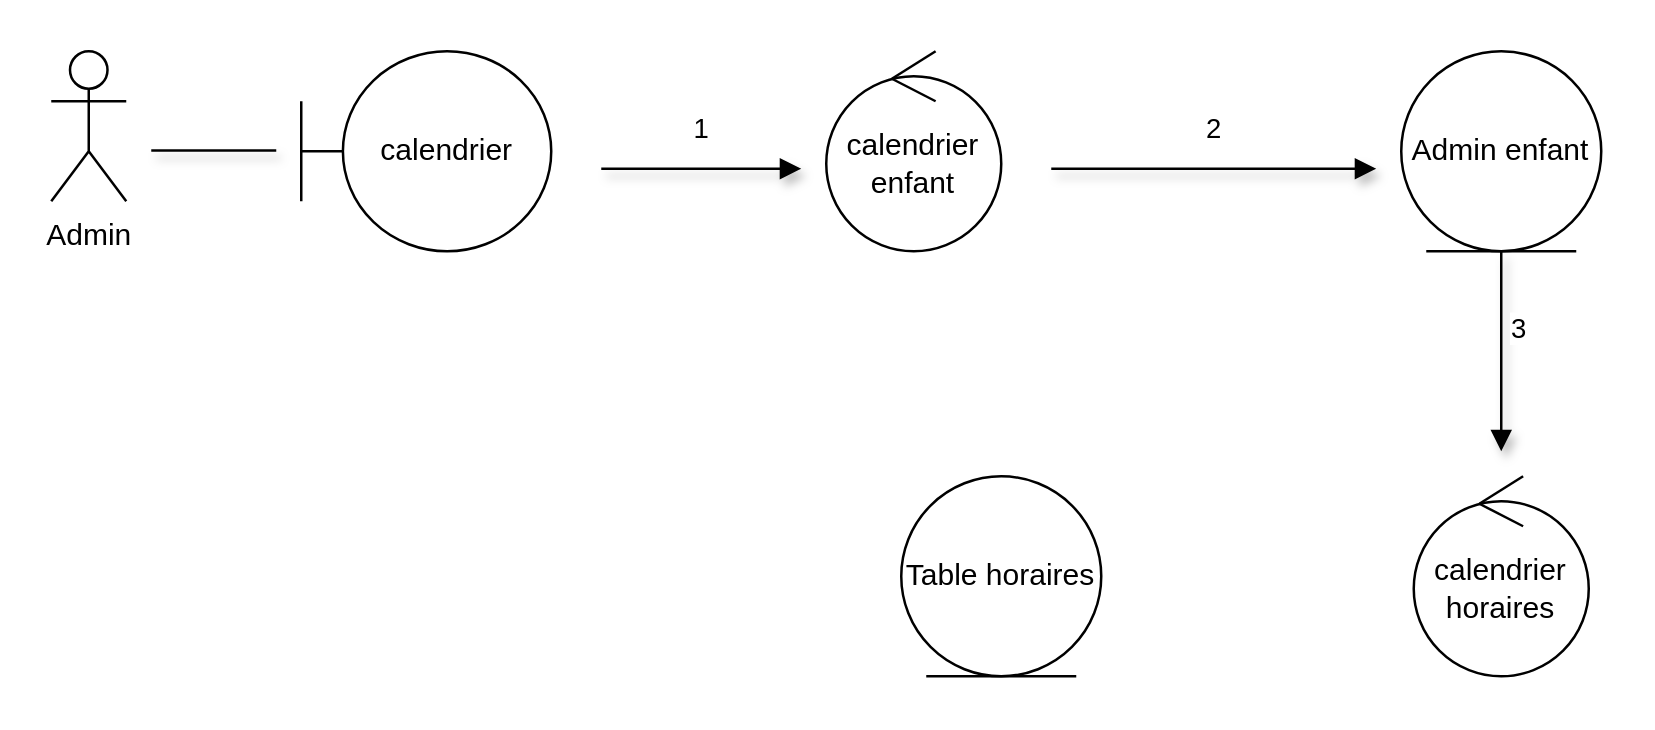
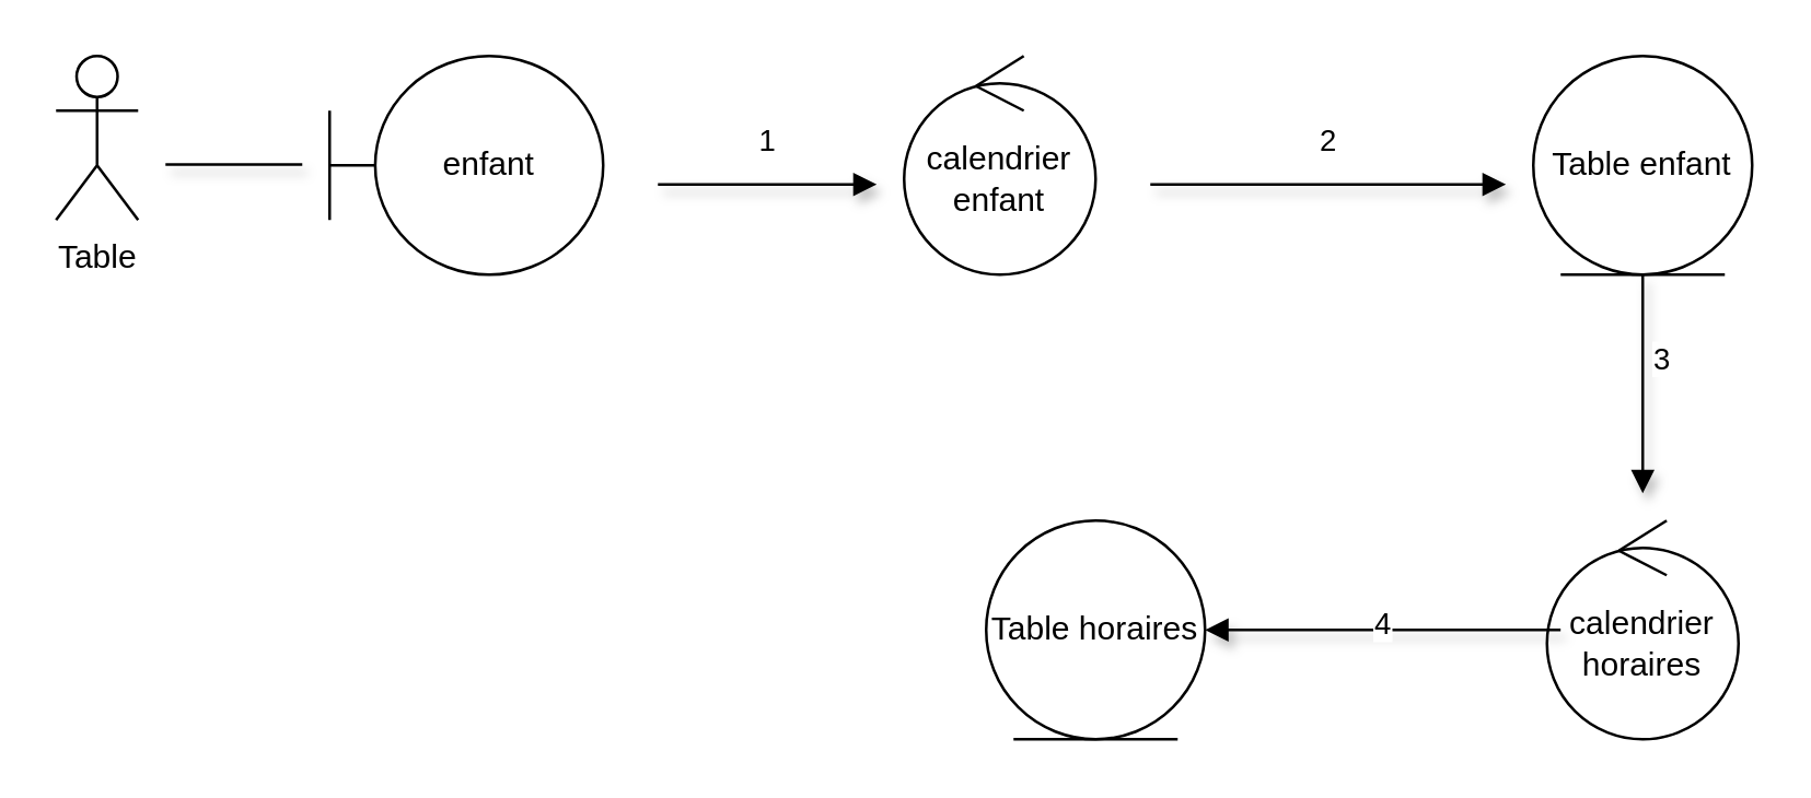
- <mxCell id="3" value="calendrier" style="shape=umlBoundary;whiteSpace=wrap;html=1;" parent="1" vertex="1"><mxGeometry x="120" y="20" width="100" height="80" as="geometry" /></mxCell>
+ <mxCell id="3" value="enfant" style="shape=umlBoundary;whiteSpace=wrap;html=1;" parent="1" vertex="1"><mxGeometry x="120" y="20" width="100" height="80" as="geometry" /></mxCell>
- <mxCell id="5" value="Admin enfant" style="ellipse;shape=umlEntity;whiteSpace=wrap;html=1;" parent="1" vertex="1"><mxGeometry x="560" y="20" width="80" height="80" as="geometry" /></mxCell>
+ <mxCell id="5" value="Table enfant" style="ellipse;shape=umlEntity;whiteSpace=wrap;html=1;" parent="1" vertex="1"><mxGeometry x="560" y="20" width="80" height="80" as="geometry" /></mxCell>
- <mxCell id="2" value="Admin" style="shape=umlActor;verticalLabelPosition=bottom;labelBackgroundColor=#ffffff;verticalAlign=top;html=1;" parent="1" vertex="1"><mxGeometry x="20" y="20" width="30" height="60" as="geometry" /></mxCell>
+ <mxCell id="2" value="Table" style="shape=umlActor;verticalLabelPosition=bottom;labelBackgroundColor=#ffffff;verticalAlign=top;html=1;" parent="1" vertex="1"><mxGeometry x="20" y="20" width="30" height="60" as="geometry" /></mxCell>
+ <mxCell id="13" value="4" style="html=1;verticalAlign=bottom;endArrow=block;shadow=1;exitX=0.071;exitY=0.5;exitDx=0;exitDy=0;exitPerimeter=0;entryX=1;entryY=0.5;entryDx=0;entryDy=0;" edge="1" parent="1" source="10" target="12"><mxGeometry y="7" width="80" relative="1" as="geometry"><mxPoint x="420" y="150" as="sourcePoint" /><mxPoint x="550" y="150" as="targetPoint" /><mxPoint as="offset" /></mxGeometry></mxCell>
